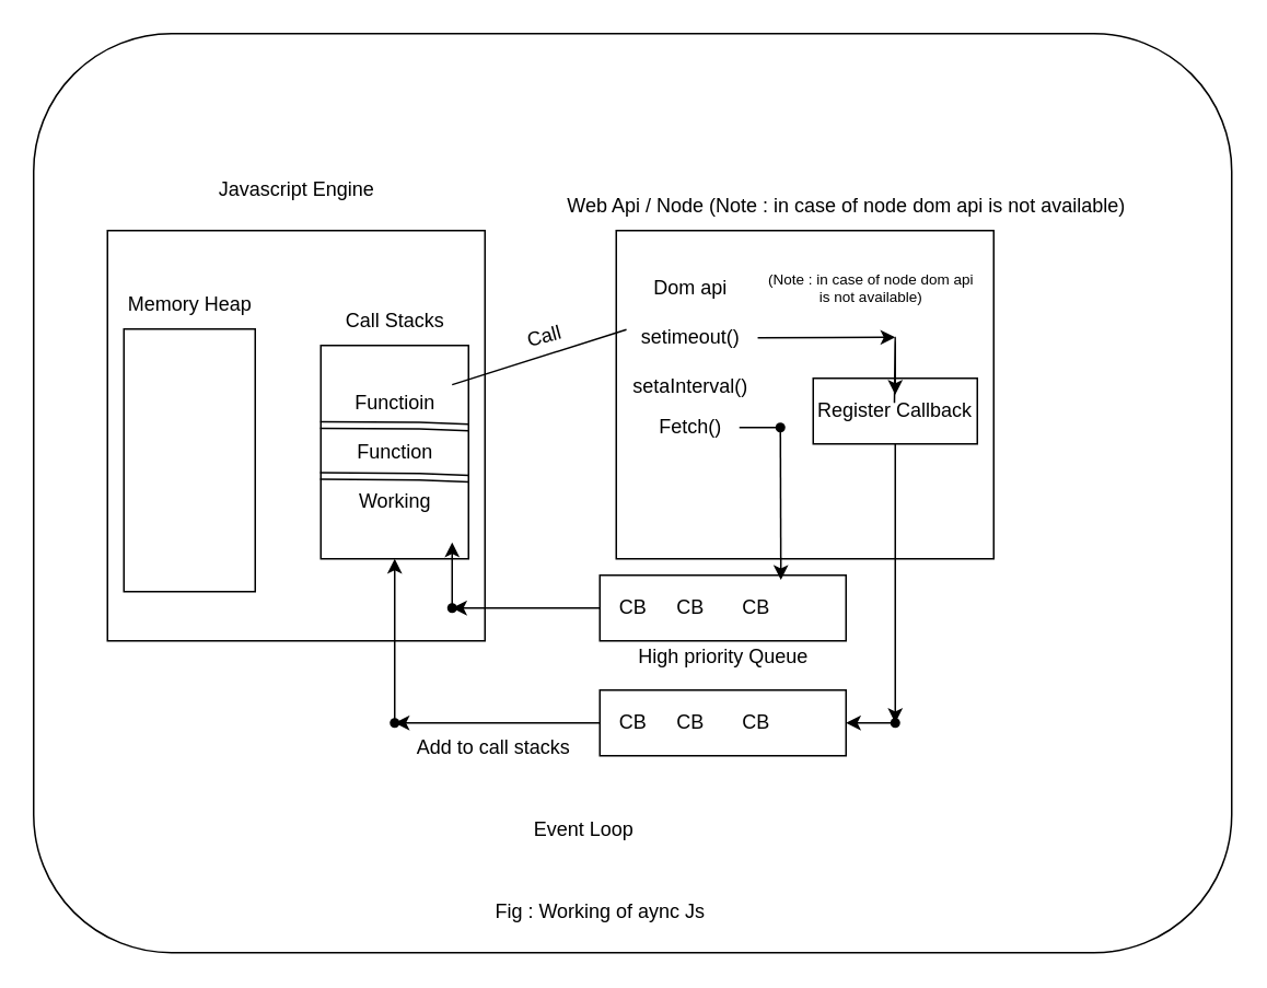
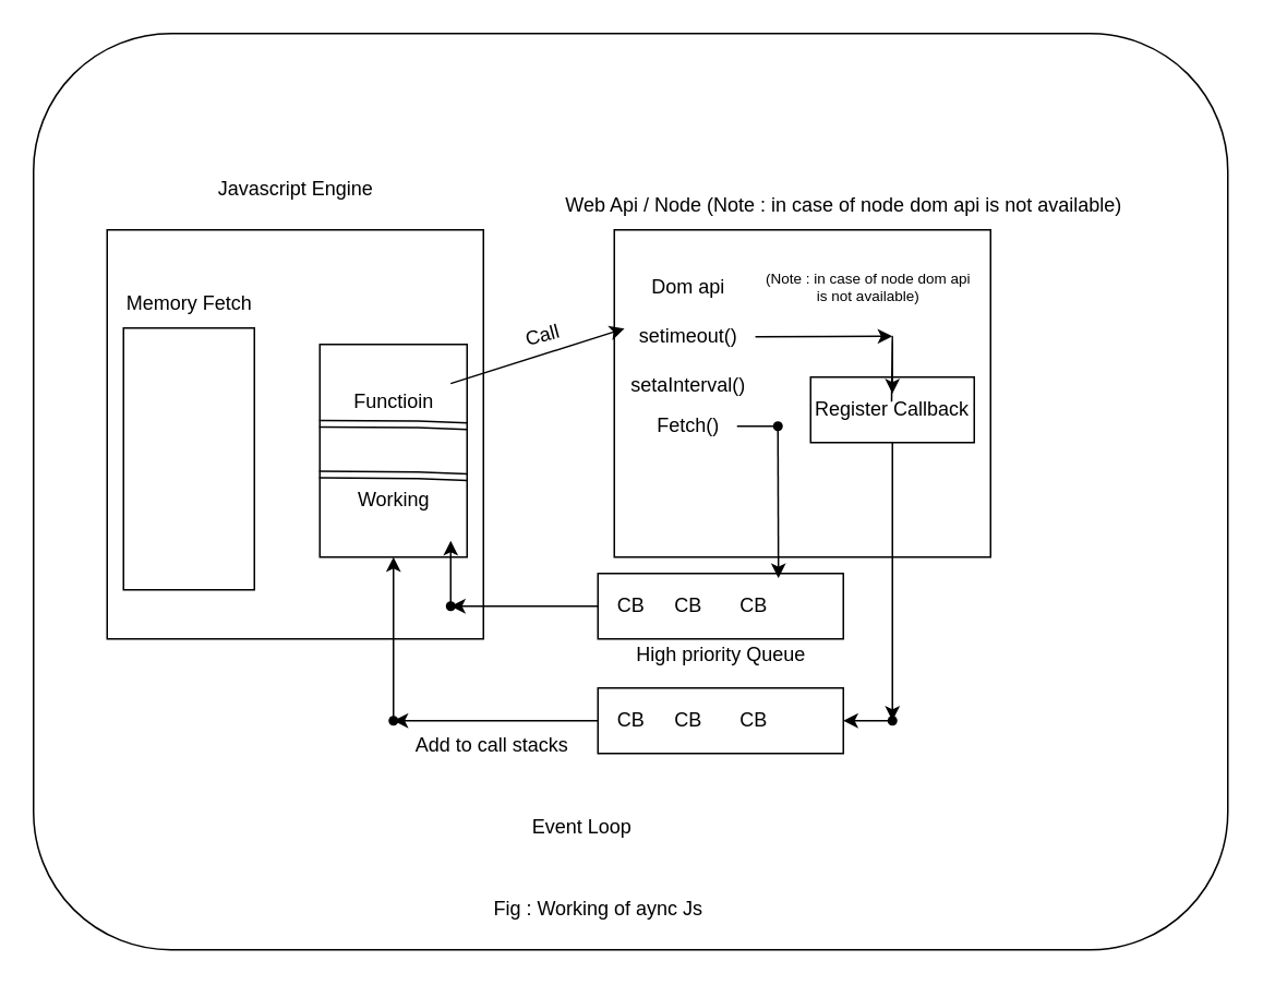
- <mxCell id="8" value="&lt;span style=&quot;&quot;&gt;Memory Heap&lt;/span&gt;" style="text;html=1;align=center;verticalAlign=middle;resizable=0;points=[];autosize=1;strokeColor=none;fillColor=none;movable=0;rotatable=0;deletable=0;editable=0;connectable=0;" parent="2" vertex="1"><mxGeometry x="45" y="150" width="100" height="30" as="geometry" /></mxCell>
+ <mxCell id="8" value="&lt;span style=&quot;&quot;&gt;Memory Fetch&lt;/span&gt;" style="text;html=1;align=center;verticalAlign=middle;resizable=0;points=[];autosize=1;strokeColor=none;fillColor=none;movable=0;rotatable=0;deletable=0;editable=0;connectable=0;" parent="2" vertex="1"><mxGeometry x="45" y="150" width="100" height="30" as="geometry" /></mxCell>
- <mxCell id="9" value="Call Stacks" style="text;html=1;align=center;verticalAlign=middle;resizable=0;points=[];autosize=1;strokeColor=none;fillColor=none;movable=0;rotatable=0;deletable=0;editable=0;connectable=0;" parent="2" vertex="1"><mxGeometry x="180" y="160" width="80" height="30" as="geometry" /></mxCell>
- <mxCell id="19" value="" style="edgeStyle=none;html=1;entryX=0.015;entryY=0.345;entryDx=0;entryDy=0;entryPerimeter=0;movable=0;resizable=0;rotatable=0;deletable=0;editable=0;connectable=0;endArrow=none;" parent="2" source="10" target="18" edge="1"><mxGeometry relative="1" as="geometry" /></mxCell>
+ <mxCell id="19" value="" style="edgeStyle=none;html=1;entryX=0.015;entryY=0.345;entryDx=0;entryDy=0;entryPerimeter=0;movable=0;resizable=0;rotatable=0;deletable=0;editable=0;connectable=0;" parent="2" source="10" target="18" edge="1"><mxGeometry relative="1" as="geometry" /></mxCell>
- <mxCell id="11" value="Function" style="text;html=1;align=center;verticalAlign=middle;resizable=0;points=[];autosize=1;strokeColor=none;fillColor=none;movable=0;rotatable=0;deletable=0;editable=0;connectable=0;" parent="2" vertex="1"><mxGeometry x="185" y="240" width="70" height="30" as="geometry" /></mxCell>
